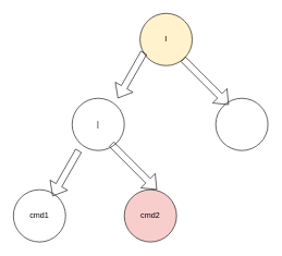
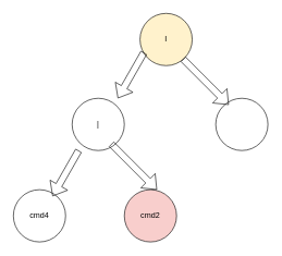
- <mxCell id="2" value="cmd1" style="ellipse;whiteSpace=wrap;html=1;aspect=fixed;" vertex="1" parent="1"><mxGeometry x="20" y="290" width="80" height="80" as="geometry" /></mxCell>
+ <mxCell id="2" value="cmd4" style="ellipse;whiteSpace=wrap;html=1;aspect=fixed;" vertex="1" parent="1"><mxGeometry x="20" y="290" width="80" height="80" as="geometry" /></mxCell>
